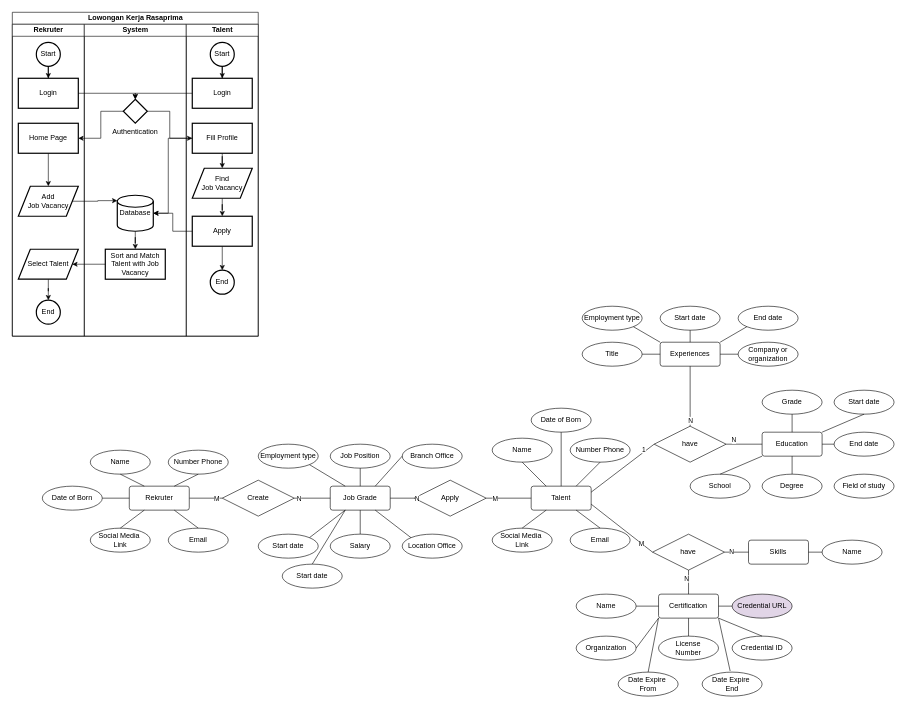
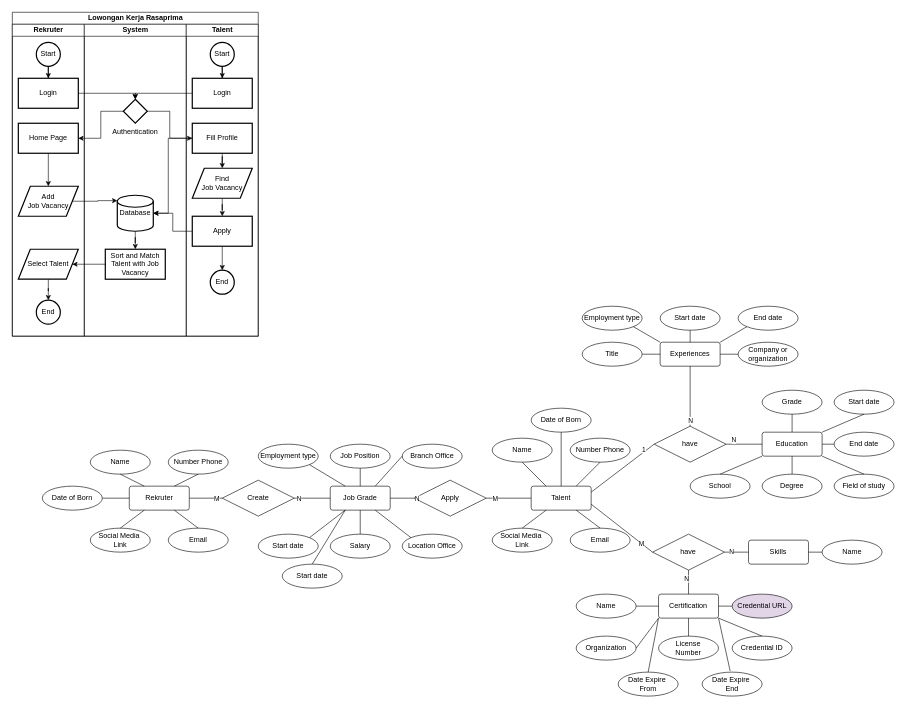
+ <mxCell id="91" value="" style="endArrow=none;html=1;rounded=0;exitX=1;exitY=1;exitDx=0;exitDy=0;entryX=0.5;entryY=0;entryDx=0;entryDy=0;" edge="1" parent="1" source="39" target="89"><mxGeometry relative="1" as="geometry"><mxPoint x="1330" y="770" as="sourcePoint" /><mxPoint x="1330" y="800" as="targetPoint" /></mxGeometry></mxCell>
